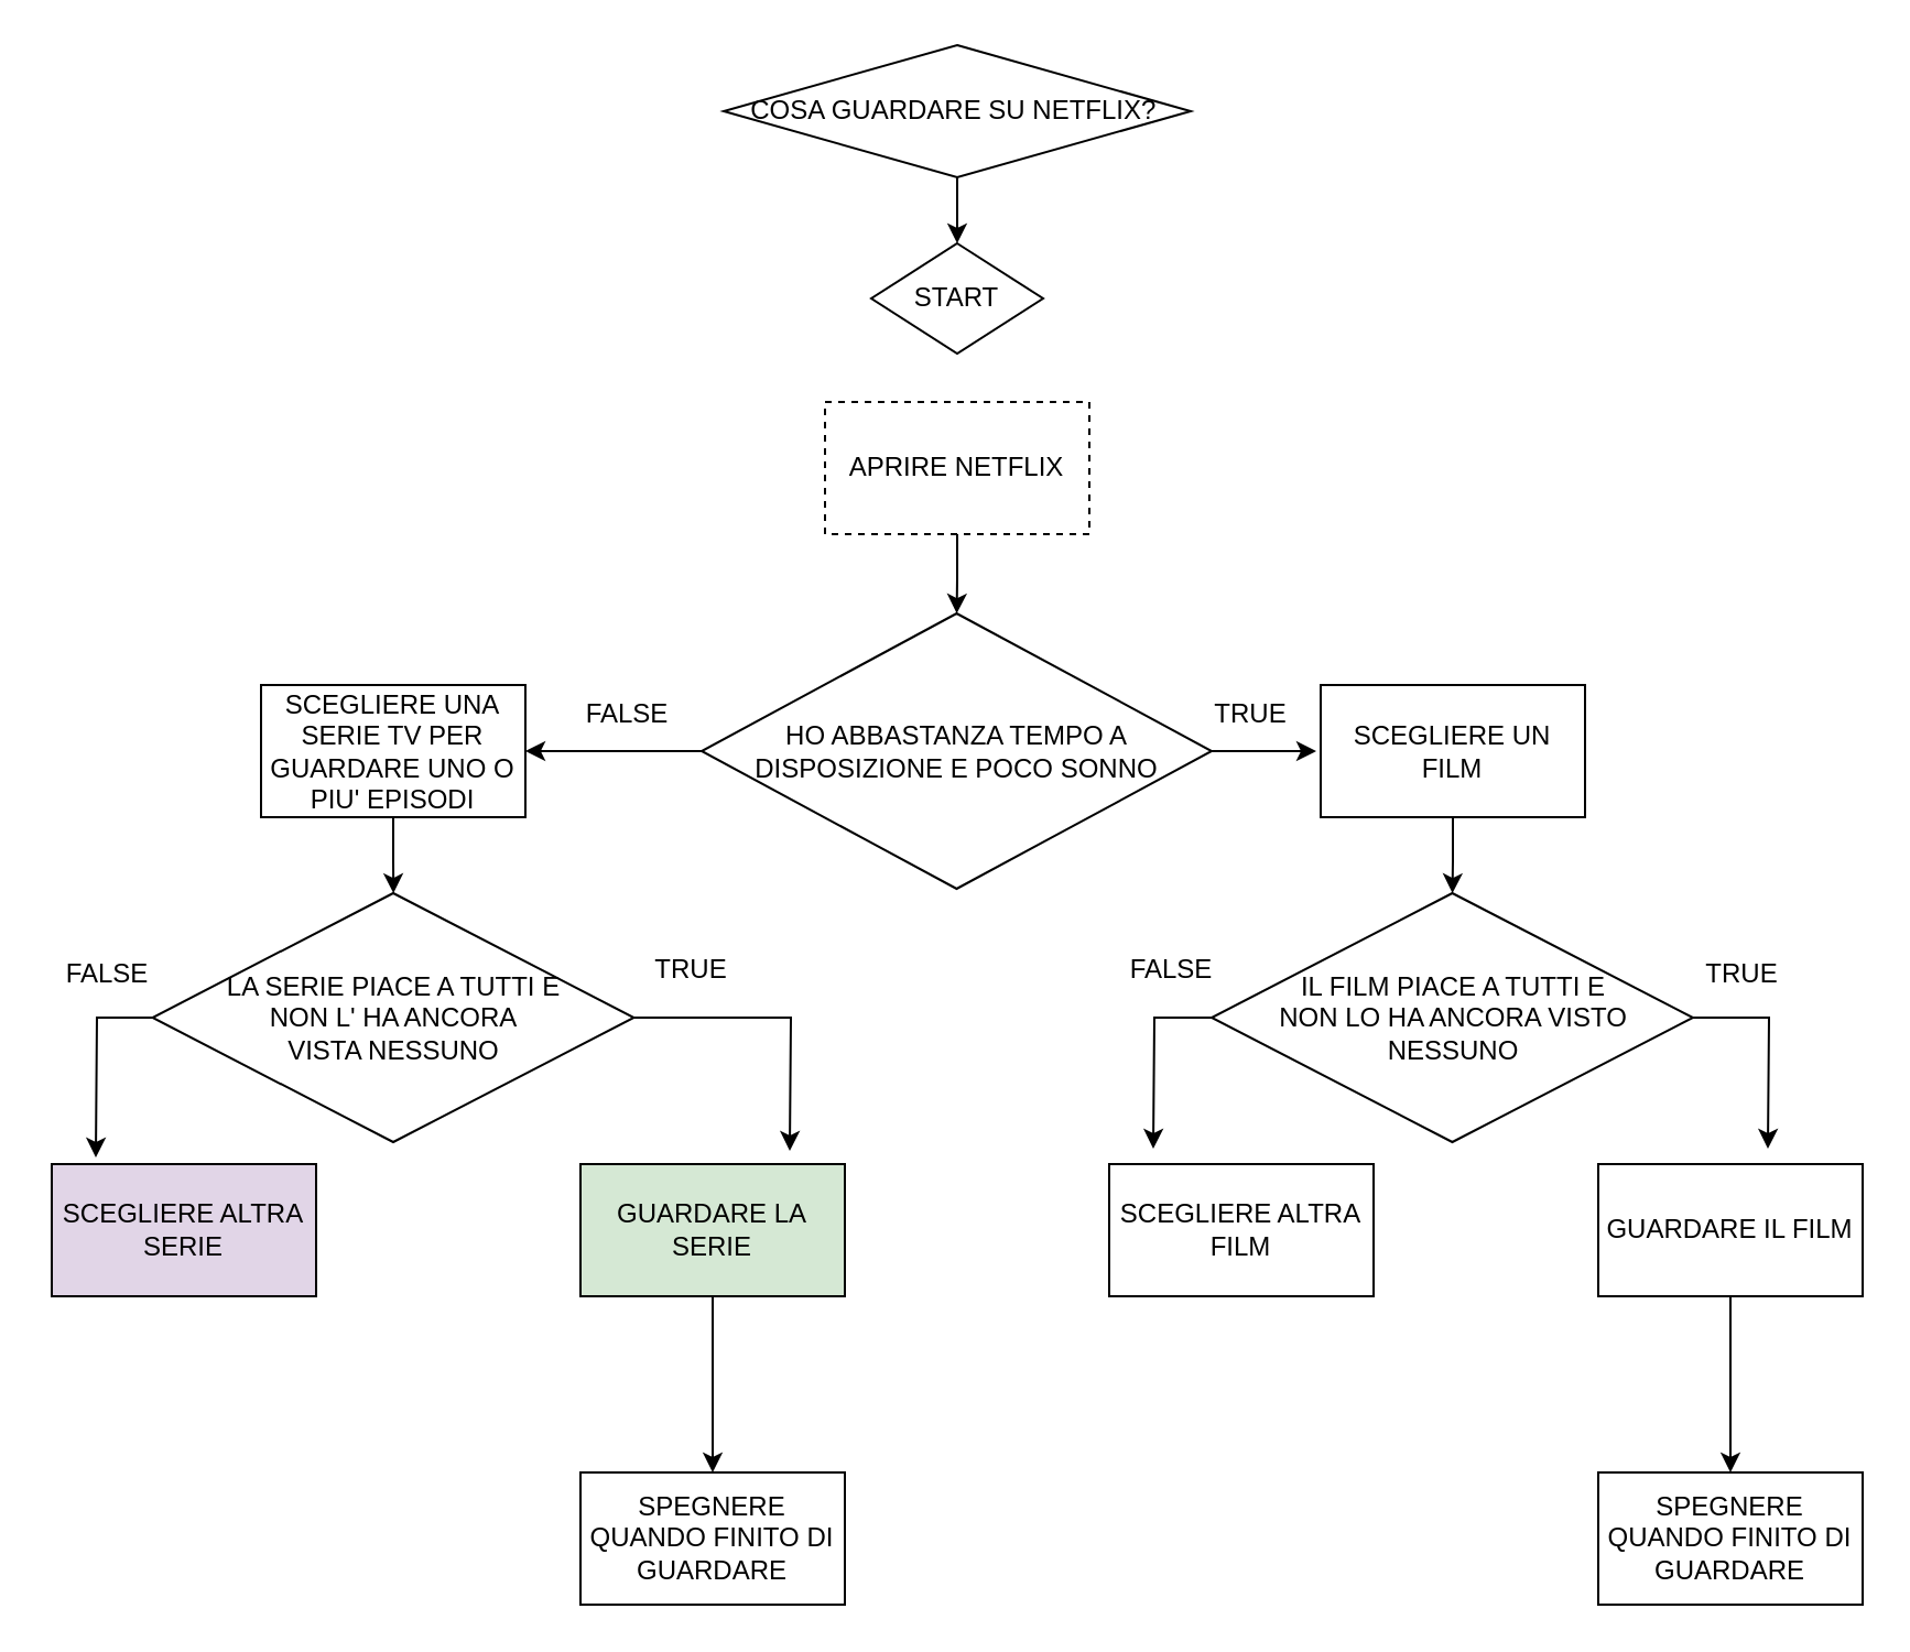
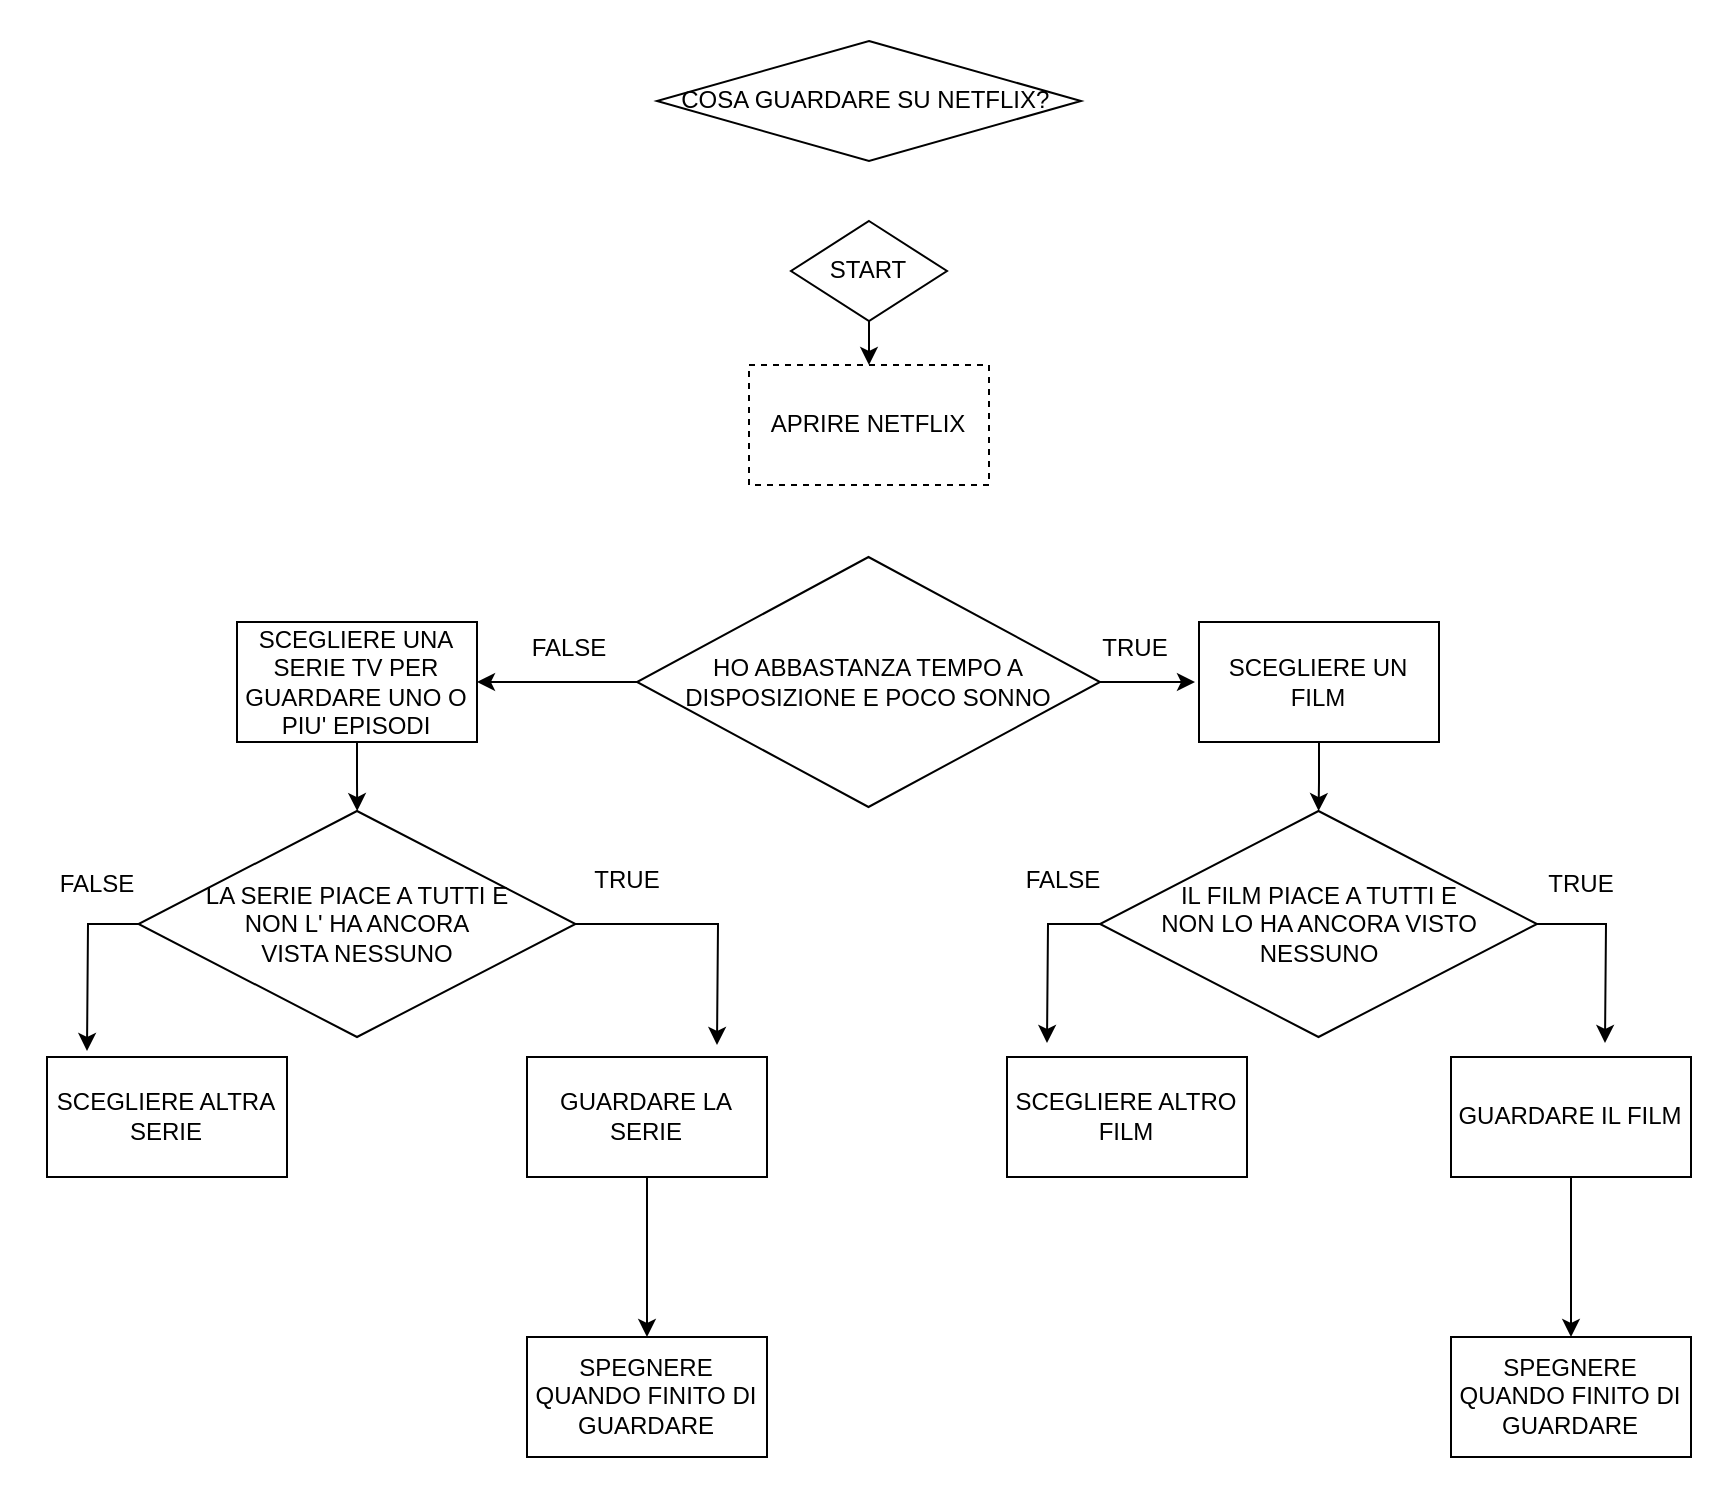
- <mxCell id="2" value="" style="edgeStyle=orthogonalEdgeStyle;rounded=0;orthogonalLoop=1;jettySize=auto;html=1;" edge="1" parent="1" source="3" target="5"><mxGeometry relative="1" as="geometry" /></mxCell>
+ <mxCell id="4" value="" style="edgeStyle=orthogonalEdgeStyle;rounded=0;orthogonalLoop=1;jettySize=auto;html=1;" edge="1" parent="1" source="5" target="7"><mxGeometry relative="1" as="geometry" /></mxCell>
- <mxCell id="6" value="" style="edgeStyle=orthogonalEdgeStyle;rounded=0;orthogonalLoop=1;jettySize=auto;html=1;" edge="1" parent="1" source="7" target="10"><mxGeometry relative="1" as="geometry" /></mxCell>
- <mxCell id="23" value="SCEGLIERE ALTRA SERIE" style="rounded=0;whiteSpace=wrap;html=1;fillColor=#e1d5e7;" vertex="1" parent="1"><mxGeometry x="23" y="528" width="120" height="60" as="geometry" /></mxCell>
+ <mxCell id="23" value="SCEGLIERE ALTRA SERIE" style="rounded=0;whiteSpace=wrap;html=1;" vertex="1" parent="1"><mxGeometry x="23" y="528" width="120" height="60" as="geometry" /></mxCell>
- <mxCell id="22" value="GUARDARE LA SERIE" style="rounded=0;whiteSpace=wrap;html=1;fillColor=#d5e8d4;" vertex="1" parent="1"><mxGeometry x="263" y="528" width="120" height="60" as="geometry" /></mxCell>
+ <mxCell id="22" value="GUARDARE LA SERIE" style="rounded=0;whiteSpace=wrap;html=1;" vertex="1" parent="1"><mxGeometry x="263" y="528" width="120" height="60" as="geometry" /></mxCell>
- <mxCell id="24" value="SCEGLIERE ALTRA FILM" style="rounded=0;whiteSpace=wrap;html=1;" vertex="1" parent="1"><mxGeometry x="503" y="528" width="120" height="60" as="geometry" /></mxCell>
+ <mxCell id="24" value="SCEGLIERE ALTRO FILM" style="rounded=0;whiteSpace=wrap;html=1;" vertex="1" parent="1"><mxGeometry x="503" y="528" width="120" height="60" as="geometry" /></mxCell>
